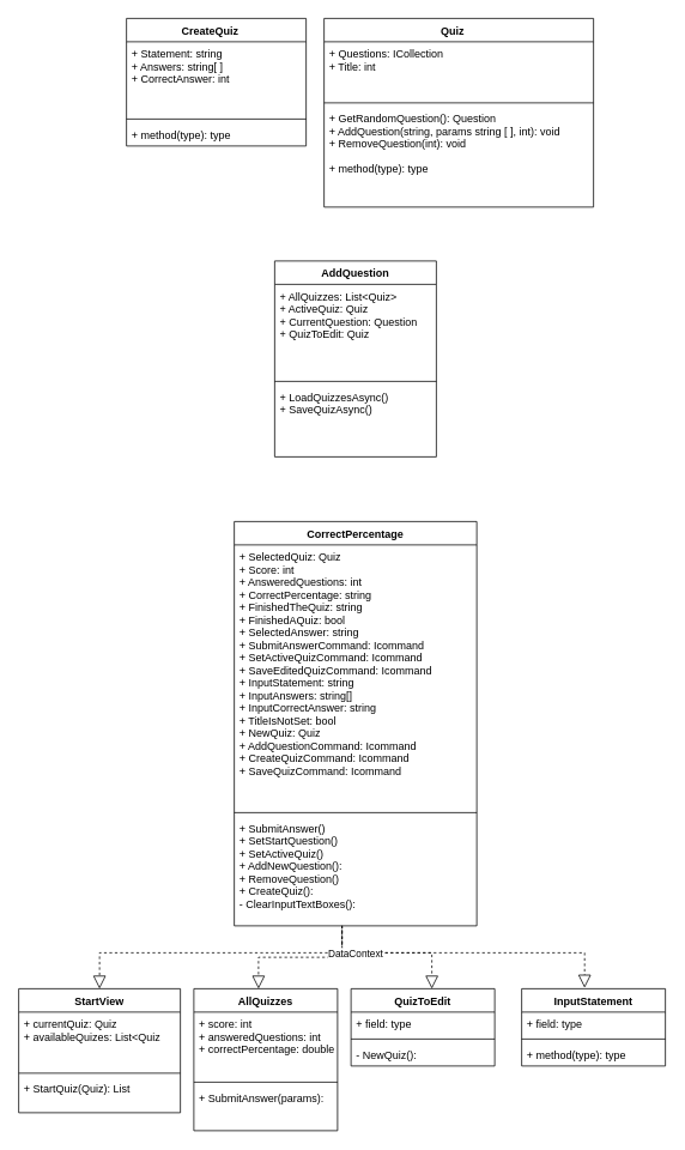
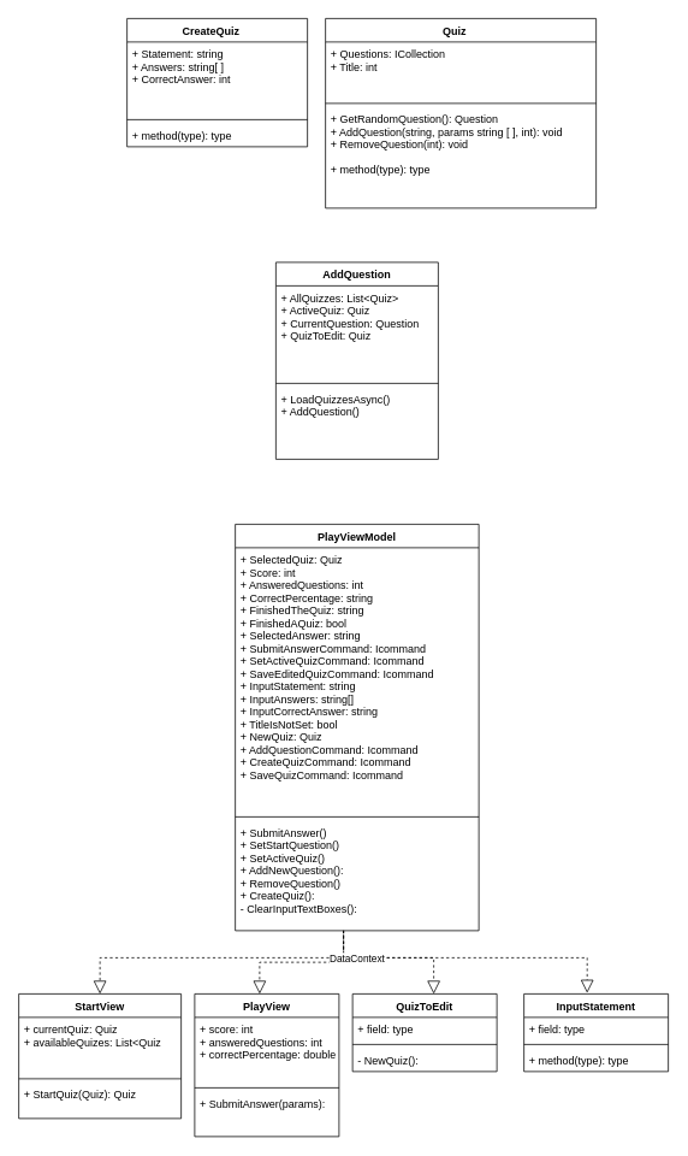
- <mxCell id="25" value="+ LoadQuizzesAsync()&#10;+ SaveQuizAsync()" style="text;strokeColor=none;fillColor=none;align=left;verticalAlign=top;spacingLeft=4;spacingRight=4;overflow=hidden;rotatable=0;points=[[0,0.5],[1,0.5]];portConstraint=eastwest;" parent="22" vertex="1"><mxGeometry y="138" width="180" height="80" as="geometry" /></mxCell>
+ <mxCell id="25" value="+ LoadQuizzesAsync()&#10;+ AddQuestion()" style="text;strokeColor=none;fillColor=none;align=left;verticalAlign=top;spacingLeft=4;spacingRight=4;overflow=hidden;rotatable=0;points=[[0,0.5],[1,0.5]];portConstraint=eastwest;" parent="22" vertex="1"><mxGeometry y="138" width="180" height="80" as="geometry" /></mxCell>
- <mxCell id="26" value="CorrectPercentage" style="swimlane;fontStyle=1;align=center;verticalAlign=top;childLayout=stackLayout;horizontal=1;startSize=26;horizontalStack=0;resizeParent=1;resizeParentMax=0;resizeLast=0;collapsible=1;marginBottom=0;" parent="1" vertex="1"><mxGeometry x="260" y="580" width="270" height="450" as="geometry" /></mxCell>
+ <mxCell id="26" value="PlayViewModel" style="swimlane;fontStyle=1;align=center;verticalAlign=top;childLayout=stackLayout;horizontal=1;startSize=26;horizontalStack=0;resizeParent=1;resizeParentMax=0;resizeLast=0;collapsible=1;marginBottom=0;" parent="1" vertex="1"><mxGeometry x="260" y="580" width="270" height="450" as="geometry" /></mxCell>
- <mxCell id="14" value="AllQuizzes" style="swimlane;fontStyle=1;align=center;verticalAlign=top;childLayout=stackLayout;horizontal=1;startSize=26;horizontalStack=0;resizeParent=1;resizeParentMax=0;resizeLast=0;collapsible=1;marginBottom=0;" parent="1" vertex="1"><mxGeometry x="215" y="1100" width="160" height="158" as="geometry" /></mxCell>
+ <mxCell id="14" value="PlayView" style="swimlane;fontStyle=1;align=center;verticalAlign=top;childLayout=stackLayout;horizontal=1;startSize=26;horizontalStack=0;resizeParent=1;resizeParentMax=0;resizeLast=0;collapsible=1;marginBottom=0;" parent="1" vertex="1"><mxGeometry x="215" y="1100" width="160" height="158" as="geometry" /></mxCell>
- <mxCell id="13" value="+ StartQuiz(Quiz): List" style="text;strokeColor=none;fillColor=none;align=left;verticalAlign=top;spacingLeft=4;spacingRight=4;overflow=hidden;rotatable=0;points=[[0,0.5],[1,0.5]];portConstraint=eastwest;" parent="10" vertex="1"><mxGeometry y="98" width="180" height="40" as="geometry" /></mxCell>
+ <mxCell id="13" value="+ StartQuiz(Quiz): Quiz" style="text;strokeColor=none;fillColor=none;align=left;verticalAlign=top;spacingLeft=4;spacingRight=4;overflow=hidden;rotatable=0;points=[[0,0.5],[1,0.5]];portConstraint=eastwest;" parent="10" vertex="1"><mxGeometry y="98" width="180" height="40" as="geometry" /></mxCell>
